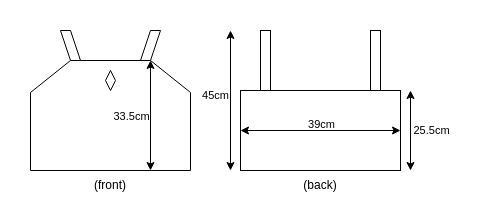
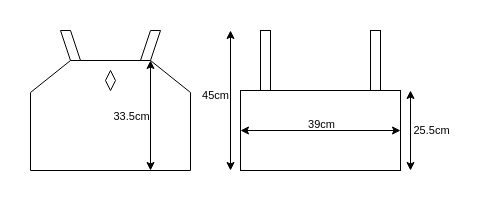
- <mxCell id="18" value="(front&lt;span style=&quot;background-color: transparent; color: light-dark(rgb(0, 0, 0), rgb(255, 255, 255));&quot;&gt;)&lt;/span&gt;" style="text;html=1;align=center;verticalAlign=middle;whiteSpace=wrap;rounded=0;" vertex="1" parent="1"><mxGeometry x="80" y="170" width="60" height="30" as="geometry" /></mxCell>
- <mxCell id="6" value="(back)" style="text;html=1;align=center;verticalAlign=middle;whiteSpace=wrap;rounded=0;" vertex="1" parent="1"><mxGeometry x="290" y="170" width="60" height="30" as="geometry" /></mxCell>
